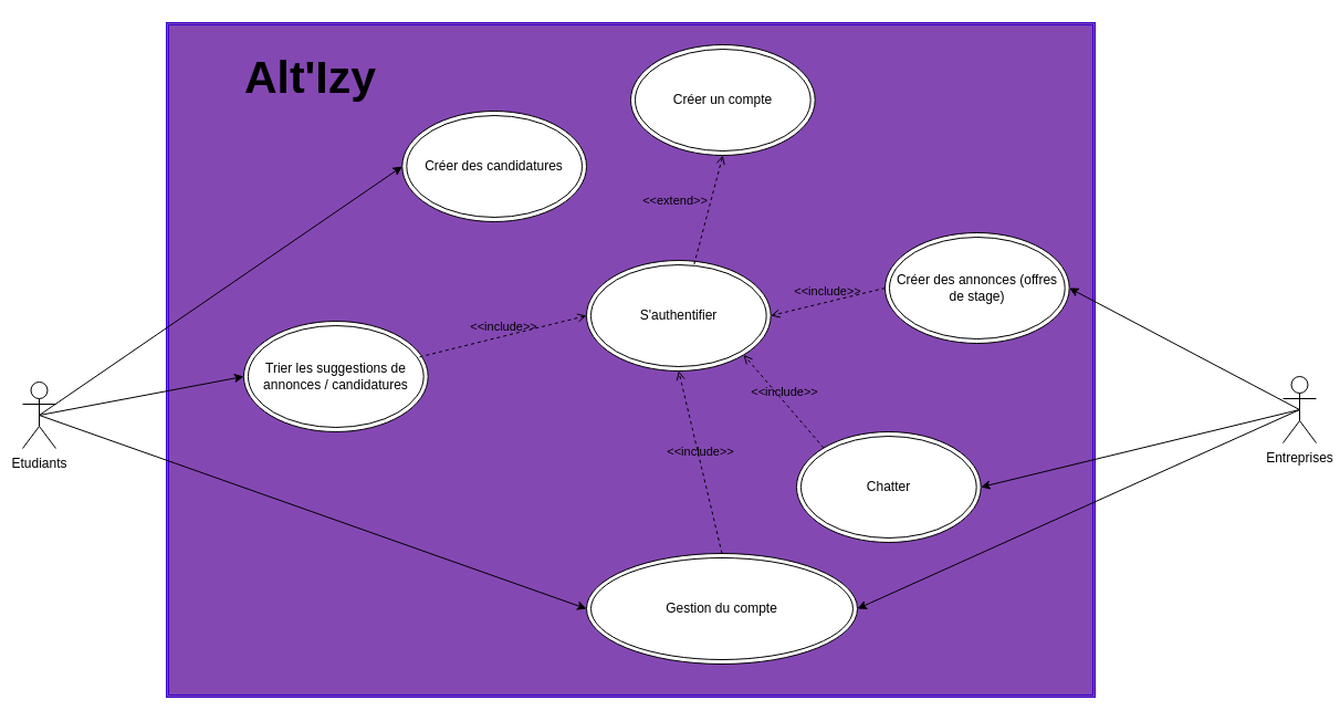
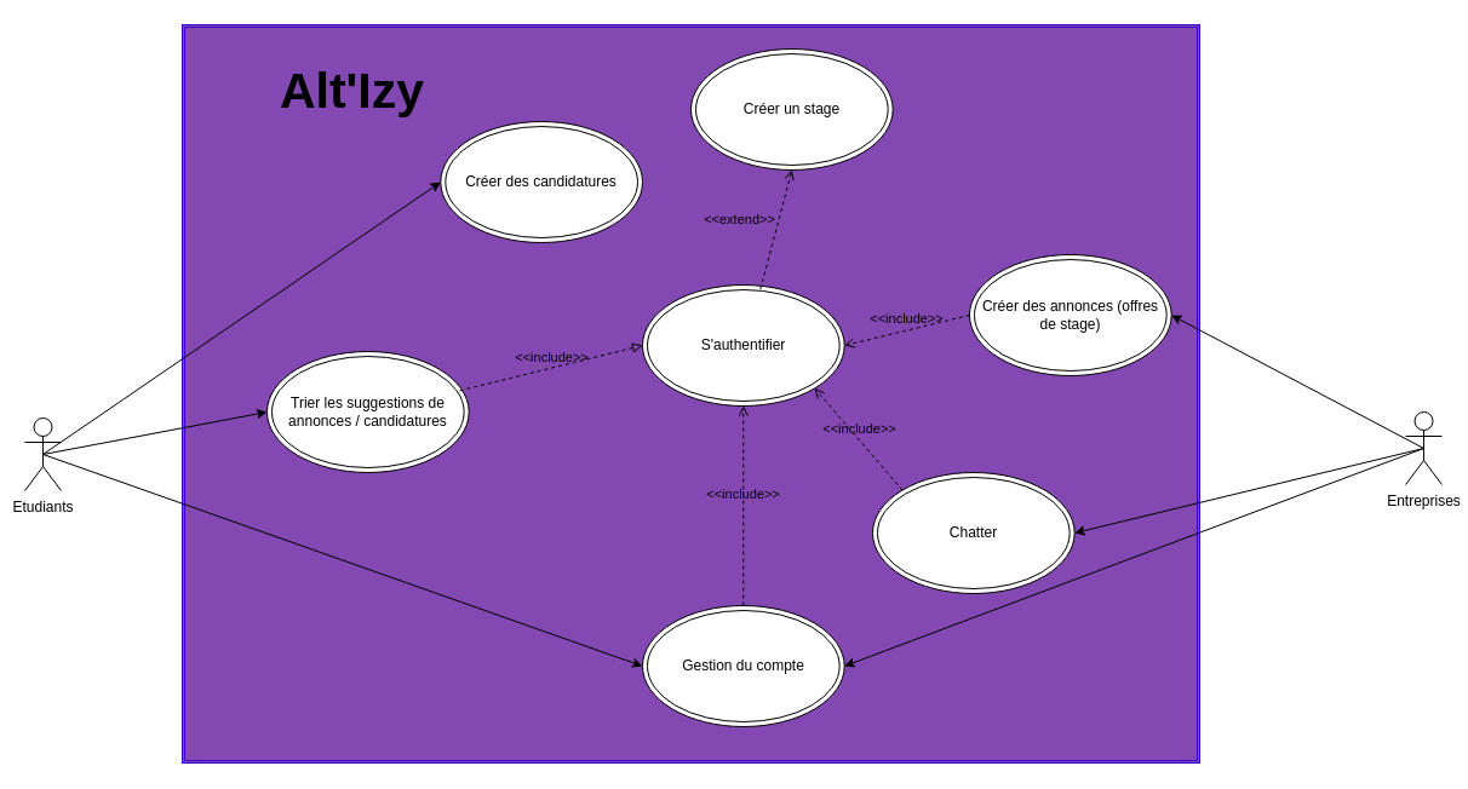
- <mxCell id="5" value="&lt;font style=&quot;font-size: 41px&quot;&gt;Alt'Izy&lt;/font&gt;" style="text;strokeColor=none;fillColor=none;html=1;fontSize=24;fontStyle=1;verticalAlign=middle;align=center;" parent="1" vertex="1"><mxGeometry x="230" y="50" width="100" height="40" as="geometry" /></mxCell>
+ <mxCell id="5" value="&lt;font style=&quot;font-size: 41px&quot;&gt;Alt'Izy&lt;/font&gt;" style="text;strokeColor=none;fillColor=none;html=1;fontSize=24;fontStyle=1;verticalAlign=middle;align=center;" parent="1" vertex="1"><mxGeometry x="240" y="55" width="100" height="40" as="geometry" /></mxCell>
- <mxCell id="3" value="Créer un compte" style="ellipse;shape=doubleEllipse;whiteSpace=wrap;html=1;" parent="1" vertex="1"><mxGeometry x="570" y="40" width="166.67" height="100" as="geometry" /></mxCell>
+ <mxCell id="3" value="Créer un stage" style="ellipse;shape=doubleEllipse;whiteSpace=wrap;html=1;" parent="1" vertex="1"><mxGeometry x="570" y="40" width="166.67" height="100" as="geometry" /></mxCell>
- <mxCell id="21" value="&amp;lt;&amp;lt;include&amp;gt;&amp;gt;" style="endArrow=open;html=1;rounded=0;align=center;verticalAlign=bottom;dashed=1;endFill=0;labelBackgroundColor=none;exitX=0.954;exitY=0.323;exitDx=0;exitDy=0;entryX=0;entryY=0.5;entryDx=0;entryDy=0;exitPerimeter=0;" parent="1" source="4" target="16" edge="1"><mxGeometry relative="1" as="geometry"><mxPoint x="760" y="380" as="sourcePoint" /><mxPoint x="920" y="380" as="targetPoint" /></mxGeometry></mxCell>
+ <mxCell id="21" value="&amp;lt;&amp;lt;include&amp;gt;&amp;gt;" style="endArrow=block;html=1;rounded=0;align=center;verticalAlign=bottom;dashed=1;endFill=0;labelBackgroundColor=none;exitX=0.954;exitY=0.323;exitDx=0;exitDy=0;entryX=0;entryY=0.5;entryDx=0;entryDy=0;exitPerimeter=0;" parent="1" source="4" target="16" edge="1"><mxGeometry relative="1" as="geometry"><mxPoint x="760" y="380" as="sourcePoint" /><mxPoint x="920" y="380" as="targetPoint" /></mxGeometry></mxCell>
- <mxCell id="17" value="Gestion du compte" style="ellipse;shape=doubleEllipse;whiteSpace=wrap;html=1;" parent="1" vertex="1"><mxGeometry x="530" y="500" width="245" height="100" as="geometry" /></mxCell>
+ <mxCell id="17" value="Gestion du compte" style="ellipse;shape=doubleEllipse;whiteSpace=wrap;html=1;" parent="1" vertex="1"><mxGeometry x="530" y="500" width="166.67" height="100" as="geometry" /></mxCell>
